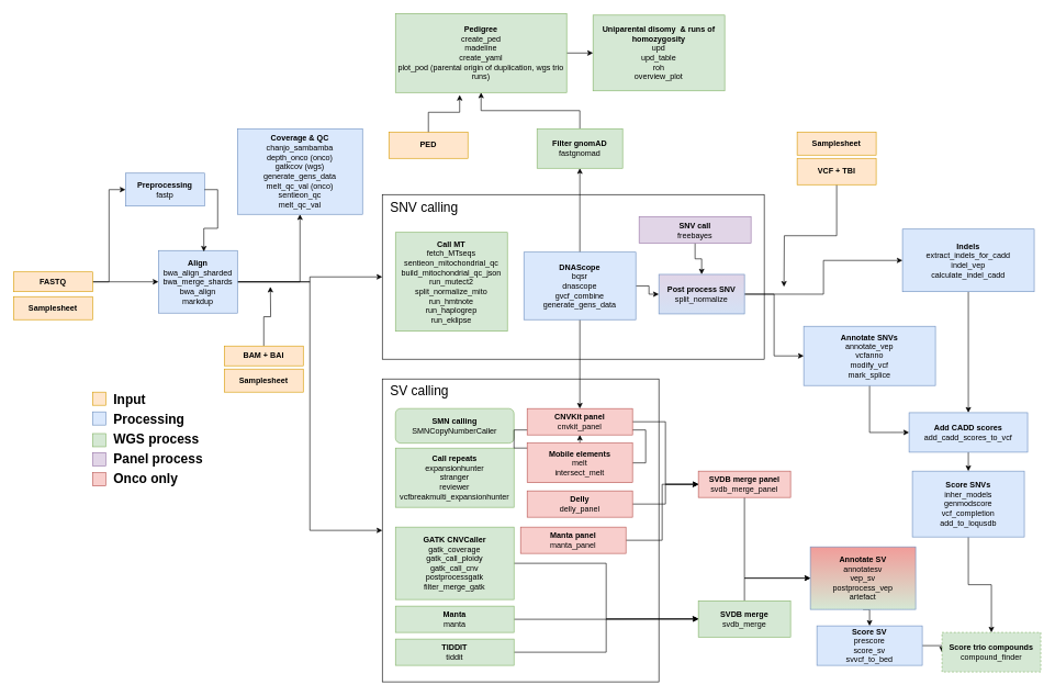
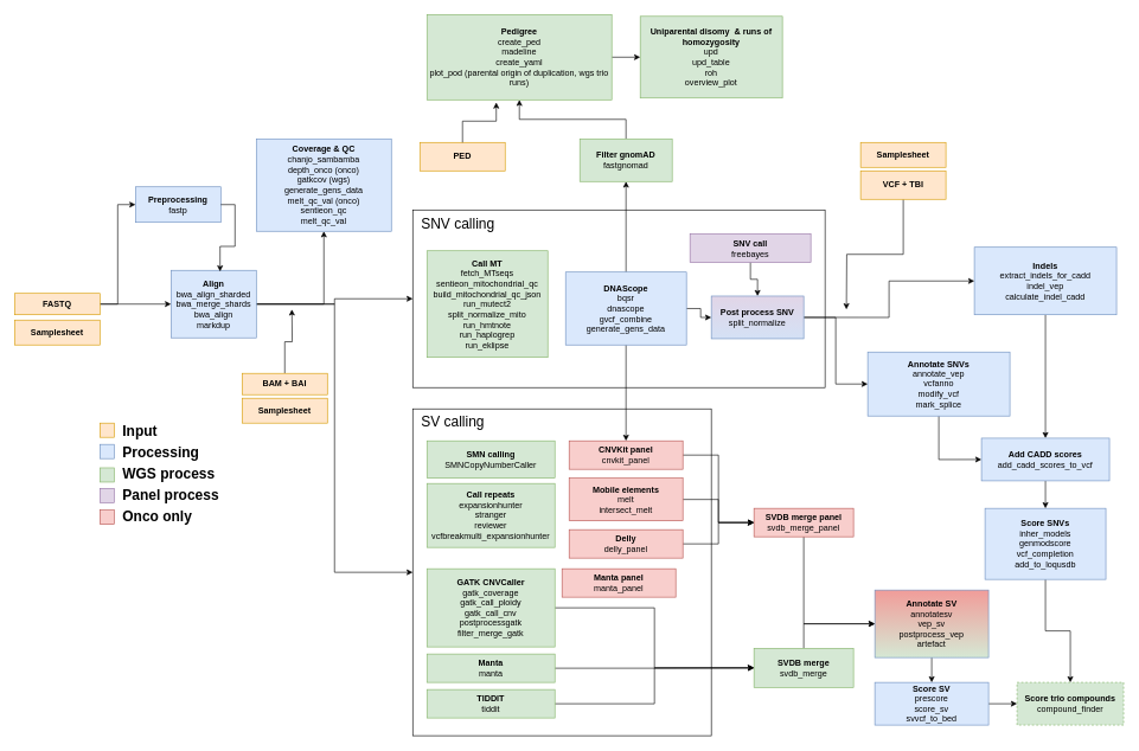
- <mxCell id="24" value="&lt;b&gt;SMN calling&lt;/b&gt;&lt;br&gt;SMNCopyNumberCaller" style="whiteSpace=wrap;html=1;fillColor=#d5e8d4;strokeColor=#82b366;rounded=1;" parent="1" vertex="1"><mxGeometry x="600" y="620" width="180" height="52.5" as="geometry" /></mxCell>
+ <mxCell id="24" value="&lt;b&gt;SMN calling&lt;/b&gt;&lt;br&gt;SMNCopyNumberCaller" style="whiteSpace=wrap;html=1;fillColor=#d5e8d4;strokeColor=#82b366;" parent="1" vertex="1"><mxGeometry x="600" y="620" width="180" height="52.5" as="geometry" /></mxCell>
- <mxCell id="81" value="&lt;b&gt;Add CADD scores&lt;/b&gt;&lt;br&gt;add_cadd_scores_to_vcf" style="whiteSpace=wrap;html=1;fillColor=#dae8fc;strokeColor=#6c8ebf;" vertex="1" parent="1"><mxGeometry x="1380" y="626.25" width="180" height="60" as="geometry" /></mxCell>
+ <mxCell id="81" value="&lt;b&gt;Add CADD scores&lt;/b&gt;&lt;br&gt;add_cadd_scores_to_vcf" style="whiteSpace=wrap;html=1;fillColor=#dae8fc;strokeColor=#6c8ebf;" vertex="1" parent="1"><mxGeometry x="1380" y="616.25" width="180" height="60" as="geometry" /></mxCell>
- <mxCell id="26" style="edgeStyle=orthogonalEdgeStyle;rounded=0;orthogonalLoop=1;jettySize=auto;html=1;exitX=1;exitY=0.5;exitDx=0;exitDy=0;" edge="1" parent="1" source="27" target="54"><mxGeometry relative="1" as="geometry" /></mxCell>
+ <mxCell id="26" style="edgeStyle=orthogonalEdgeStyle;rounded=0;orthogonalLoop=1;jettySize=auto;html=1;exitX=1;exitY=0.5;exitDx=0;exitDy=0;entryX=0;entryY=0.5;entryDx=0;entryDy=0;" edge="1" parent="1" source="27" target="46"><mxGeometry relative="1" as="geometry" /></mxCell>
- <mxCell id="47" style="edgeStyle=orthogonalEdgeStyle;rounded=0;orthogonalLoop=1;jettySize=auto;html=1;exitX=1;exitY=0.5;exitDx=0;exitDy=0;entryX=0;entryY=0.5;entryDx=0;entryDy=0;" edge="1" parent="1" source="48" target="46"><mxGeometry relative="1" as="geometry" /></mxCell>
- <mxCell id="50" value="Score SV&lt;br&gt;&lt;span style=&quot;font-weight: normal;&quot;&gt;prescore&lt;br&gt;score_sv&lt;br&gt;svvcf_to_bed&lt;br&gt;&lt;/span&gt;" style="whiteSpace=wrap;html=1;fillColor=#dae8fc;strokeColor=#6c8ebf;fontStyle=1" vertex="1" parent="1"><mxGeometry x="1240" y="950" width="160" height="60" as="geometry" /></mxCell>
+ <mxCell id="50" value="Score SV&lt;br&gt;&lt;span style=&quot;font-weight: normal;&quot;&gt;prescore&lt;br&gt;score_sv&lt;br&gt;svvcf_to_bed&lt;br&gt;&lt;/span&gt;" style="whiteSpace=wrap;html=1;fillColor=#dae8fc;strokeColor=#6c8ebf;fontStyle=1" vertex="1" parent="1"><mxGeometry x="1230" y="960" width="160" height="60" as="geometry" /></mxCell>
